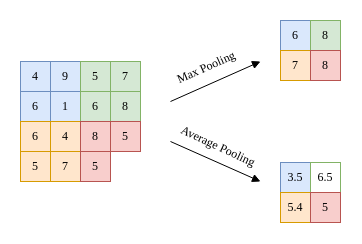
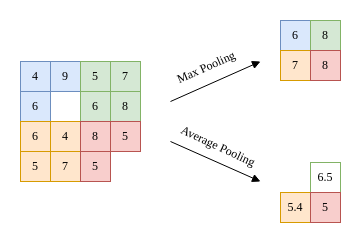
- <mxCell id="7" value="1" style="whiteSpace=wrap;html=1;aspect=fixed;fillColor=#dae8fc;strokeColor=#6c8ebf;fontFamily=Times New Roman;" vertex="1" parent="1"><mxGeometry x="50" y="91" width="30" height="30" as="geometry" /></mxCell>
- <mxCell id="21" value="3.5" style="whiteSpace=wrap;html=1;aspect=fixed;fillColor=#dae8fc;strokeColor=#6c8ebf;fontFamily=Times New Roman;" vertex="1" parent="1"><mxGeometry x="280" y="162" width="30" height="30" as="geometry" /></mxCell>
